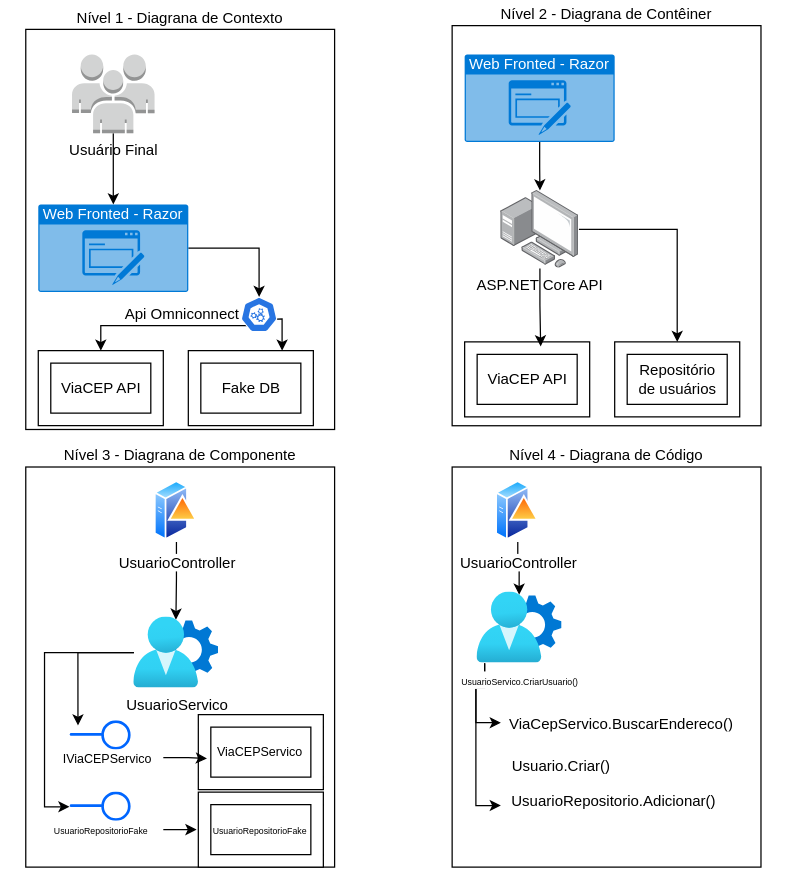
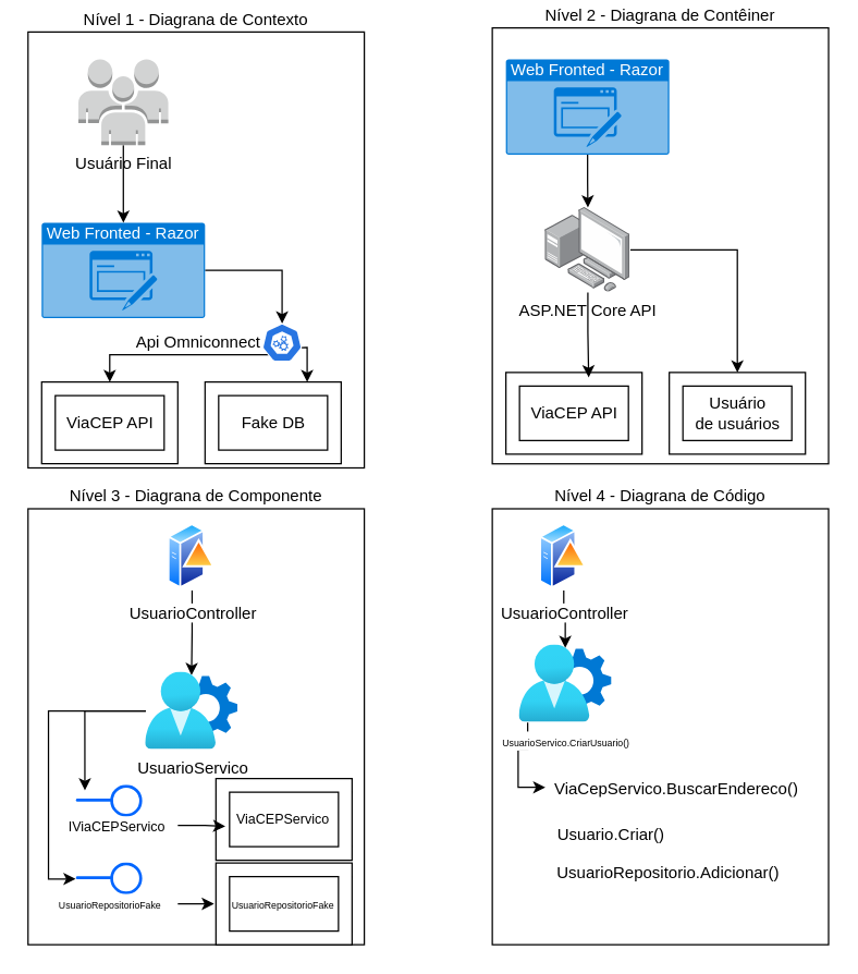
- <mxCell id="24" value="Repositório&lt;div&gt;de usuários&lt;/div&gt;" style="text;html=1;align=center;verticalAlign=middle;resizable=0;points=[];autosize=1;strokeColor=none;fillColor=none;" vertex="1" parent="1"><mxGeometry x="496" y="283" width="90" height="40" as="geometry" /></mxCell>
+ <mxCell id="24" value="Usuário&lt;div&gt;de usuários&lt;/div&gt;" style="text;html=1;align=center;verticalAlign=middle;resizable=0;points=[];autosize=1;strokeColor=none;fillColor=none;" vertex="1" parent="1"><mxGeometry x="496" y="283" width="90" height="40" as="geometry" /></mxCell>
- <mxCell id="44" style="edgeStyle=orthogonalEdgeStyle;rounded=0;orthogonalLoop=1;jettySize=auto;html=1;entryX=0;entryY=0.75;entryDx=0;entryDy=0;" edge="1" parent="1" source="45" target="48"><mxGeometry relative="1" as="geometry"><Array as="points"><mxPoint x="387" y="543" /><mxPoint x="380" y="543" /><mxPoint x="380" y="644" /></Array></mxGeometry></mxCell>
